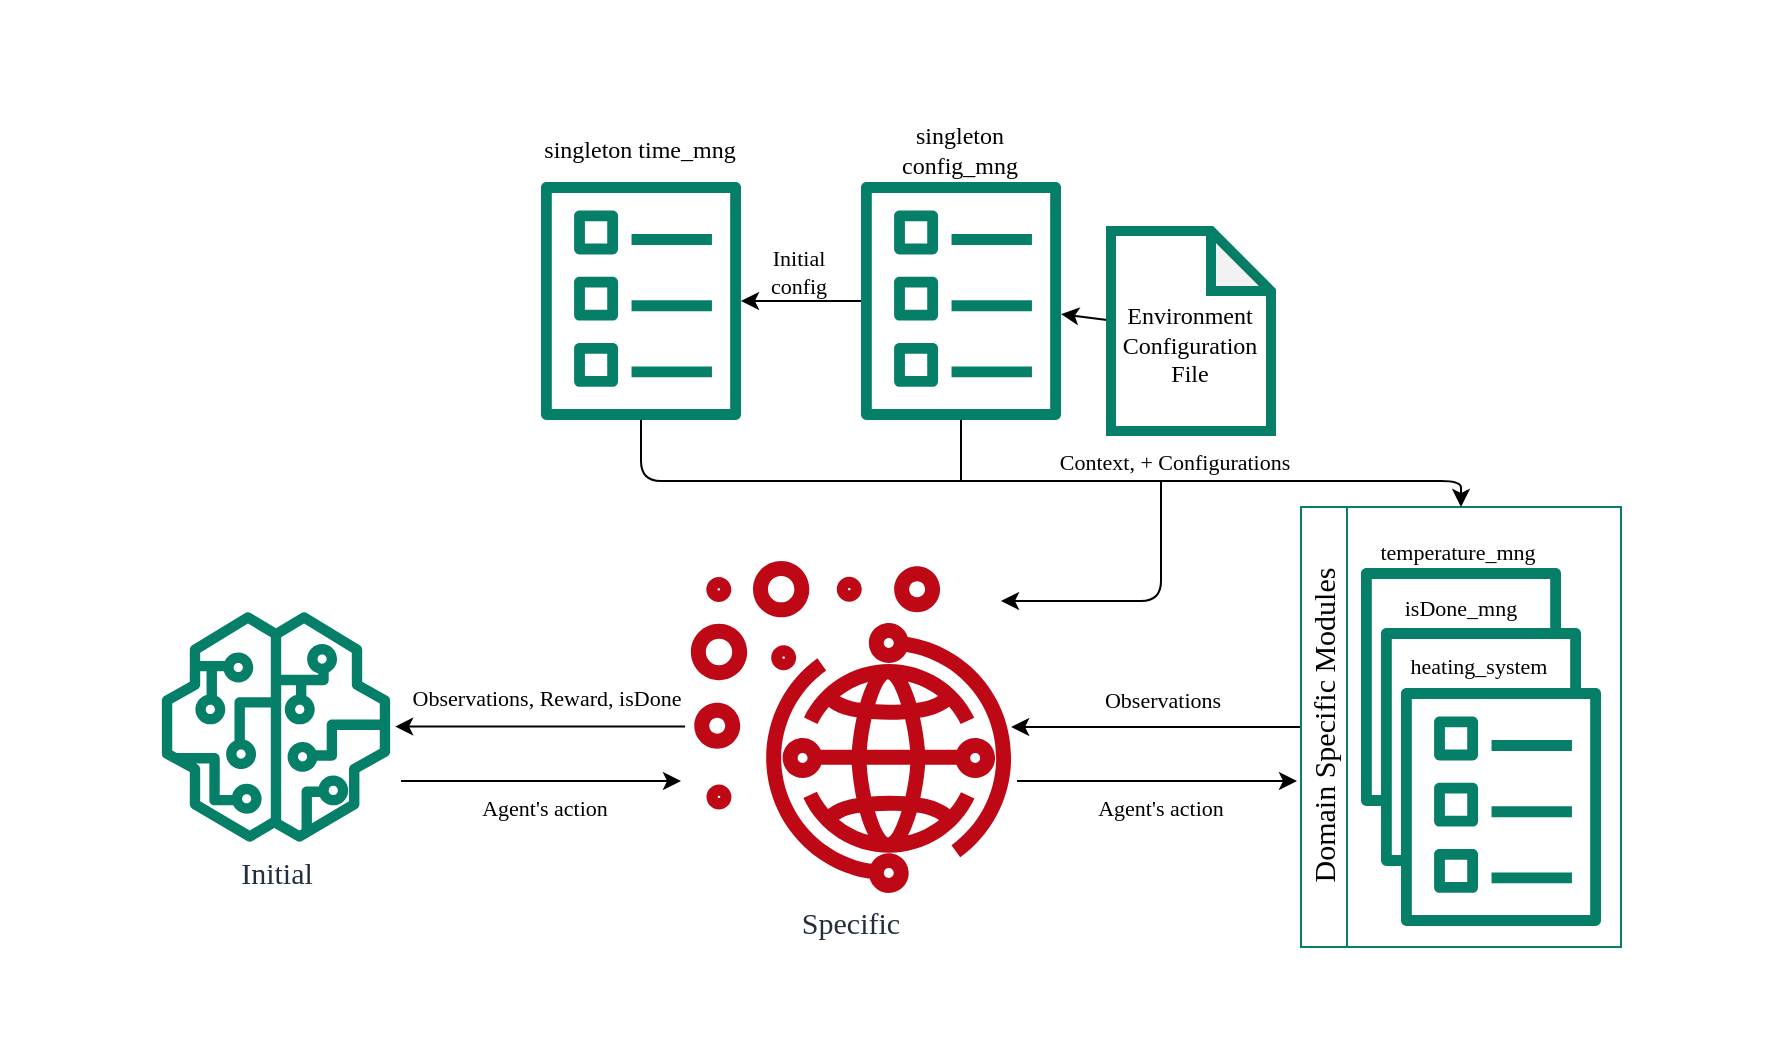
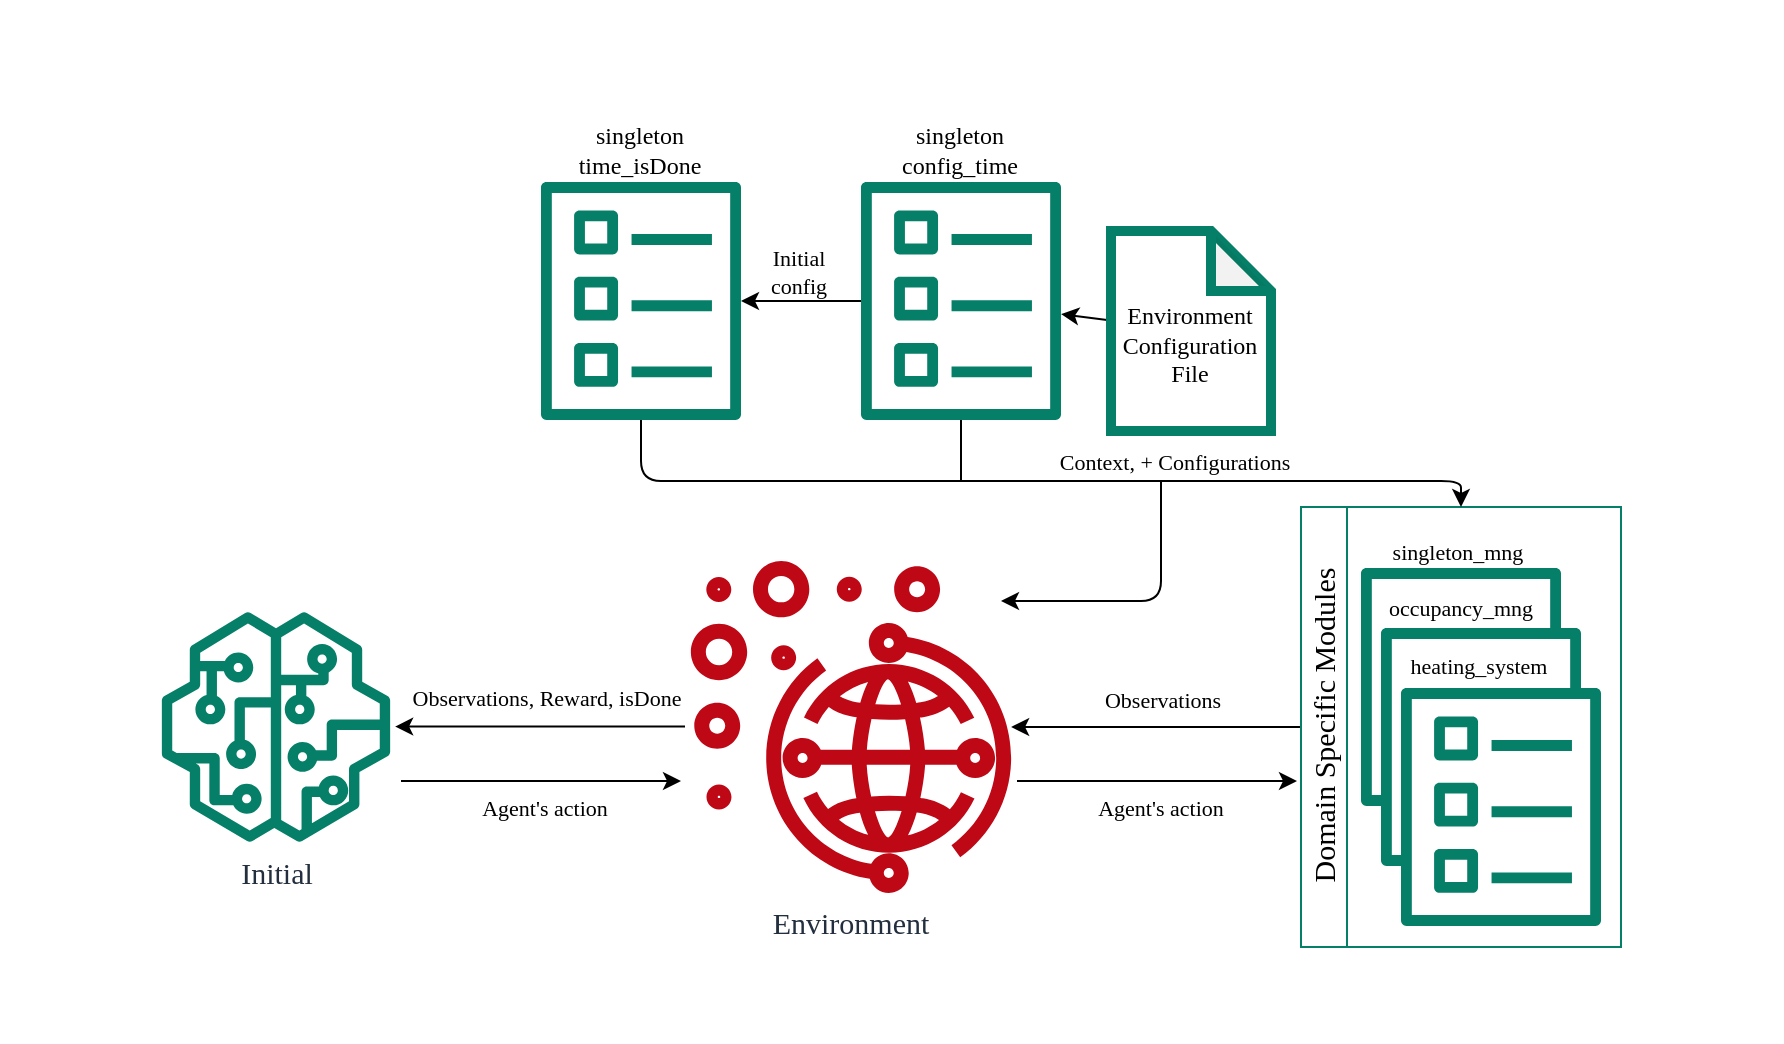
- <mxCell id="37" value="singleton time_mng" style="swimlane;fontStyle=0;childLayout=stackLayout;horizontal=1;startSize=30;horizontalStack=0;resizeParent=1;resizeParentMax=0;resizeLast=0;collapsible=1;marginBottom=0;whiteSpace=wrap;html=1;strokeColor=default;rounded=1;swimlaneLine=0;glass=0;shadow=0;arcSize=0;fontFamily=Georgia;spacing=0;spacingBottom=0;verticalAlign=middle;perimeterSpacing=0;opacity=0;" parent="1" vertex="1"><mxGeometry x="269.999" y="60.001" width="100" height="150" as="geometry" /></mxCell>
+ <mxCell id="37" value="singleton time_isDone" style="swimlane;fontStyle=0;childLayout=stackLayout;horizontal=1;startSize=30;horizontalStack=0;resizeParent=1;resizeParentMax=0;resizeLast=0;collapsible=1;marginBottom=0;whiteSpace=wrap;html=1;strokeColor=default;rounded=1;swimlaneLine=0;glass=0;shadow=0;arcSize=0;fontFamily=Georgia;spacing=0;spacingBottom=0;verticalAlign=middle;perimeterSpacing=0;opacity=0;" parent="1" vertex="1"><mxGeometry x="269.999" y="60.001" width="100" height="150" as="geometry" /></mxCell>
- <mxCell id="23" value="singleton&lt;br&gt;config_mng" style="swimlane;fontStyle=0;childLayout=stackLayout;horizontal=1;startSize=30;horizontalStack=0;resizeParent=1;resizeParentMax=0;resizeLast=0;collapsible=1;marginBottom=0;whiteSpace=wrap;html=1;strokeColor=default;rounded=1;swimlaneLine=0;glass=0;shadow=0;arcSize=0;fontFamily=Georgia;opacity=0;" parent="1" vertex="1"><mxGeometry x="429.999" y="60.001" width="100" height="150" as="geometry" /></mxCell>
+ <mxCell id="23" value="singleton&lt;br&gt;config_time" style="swimlane;fontStyle=0;childLayout=stackLayout;horizontal=1;startSize=30;horizontalStack=0;resizeParent=1;resizeParentMax=0;resizeLast=0;collapsible=1;marginBottom=0;whiteSpace=wrap;html=1;strokeColor=default;rounded=1;swimlaneLine=0;glass=0;shadow=0;arcSize=0;fontFamily=Georgia;opacity=0;" parent="1" vertex="1"><mxGeometry x="429.999" y="60.001" width="100" height="150" as="geometry" /></mxCell>
- <mxCell id="9" value="&lt;span style=&quot;background-color: rgb(255, 255, 255);&quot;&gt;&lt;font style=&quot;font-size: 11px;&quot;&gt;temperature_mng&lt;/font&gt;&lt;/span&gt;" style="rounded=0;whiteSpace=wrap;html=1;labelBackgroundColor=none;fillStyle=solid;fillColor=none;fontSize=11;strokeColor=none;container=0;fontFamily=Georgia;" vertex="1" parent="8"><mxGeometry width="98" height="25" as="geometry" /></mxCell>
+ <mxCell id="9" value="&lt;span style=&quot;background-color: rgb(255, 255, 255);&quot;&gt;&lt;font style=&quot;font-size: 11px;&quot;&gt;singleton_mng&lt;/font&gt;&lt;/span&gt;" style="rounded=0;whiteSpace=wrap;html=1;labelBackgroundColor=none;fillStyle=solid;fillColor=none;fontSize=11;strokeColor=none;container=0;fontFamily=Georgia;" vertex="1" parent="8"><mxGeometry width="98" height="25" as="geometry" /></mxCell>
- <mxCell id="13" value="&lt;span style=&quot;&quot;&gt;&lt;font style=&quot;font-size: 11px;&quot;&gt;isDone_mng&lt;/font&gt;&lt;/span&gt;" style="rounded=0;whiteSpace=wrap;html=1;labelBackgroundColor=none;fillStyle=solid;fillColor=none;fontSize=11;strokeColor=none;container=0;fontFamily=Georgia;" vertex="1" parent="8"><mxGeometry x="3" y="30.001" width="95" height="21.08" as="geometry" /></mxCell>
+ <mxCell id="13" value="&lt;span style=&quot;&quot;&gt;&lt;font style=&quot;font-size: 11px;&quot;&gt;occupancy_mng&lt;/font&gt;&lt;/span&gt;" style="rounded=0;whiteSpace=wrap;html=1;labelBackgroundColor=none;fillStyle=solid;fillColor=none;fontSize=11;strokeColor=none;container=0;fontFamily=Georgia;" vertex="1" parent="8"><mxGeometry x="3" y="30.001" width="95" height="21.08" as="geometry" /></mxCell>
- <mxCell id="21" value="Specific" style="sketch=0;outlineConnect=0;fontColor=#232F3E;gradientColor=none;fillColor=#BF0816;strokeColor=none;dashed=0;verticalLabelPosition=bottom;verticalAlign=top;align=center;html=1;fontSize=15;fontStyle=0;aspect=fixed;pointerEvents=1;shape=mxgraph.aws4.fleet_management;fontFamily=Georgia;" parent="1" vertex="1"><mxGeometry x="342" y="280" width="166" height="166" as="geometry" /></mxCell>
+ <mxCell id="21" value="Environment" style="sketch=0;outlineConnect=0;fontColor=#232F3E;gradientColor=none;fillColor=#BF0816;strokeColor=none;dashed=0;verticalLabelPosition=bottom;verticalAlign=top;align=center;html=1;fontSize=15;fontStyle=0;aspect=fixed;pointerEvents=1;shape=mxgraph.aws4.fleet_management;fontFamily=Georgia;" parent="1" vertex="1"><mxGeometry x="342" y="280" width="166" height="166" as="geometry" /></mxCell>
